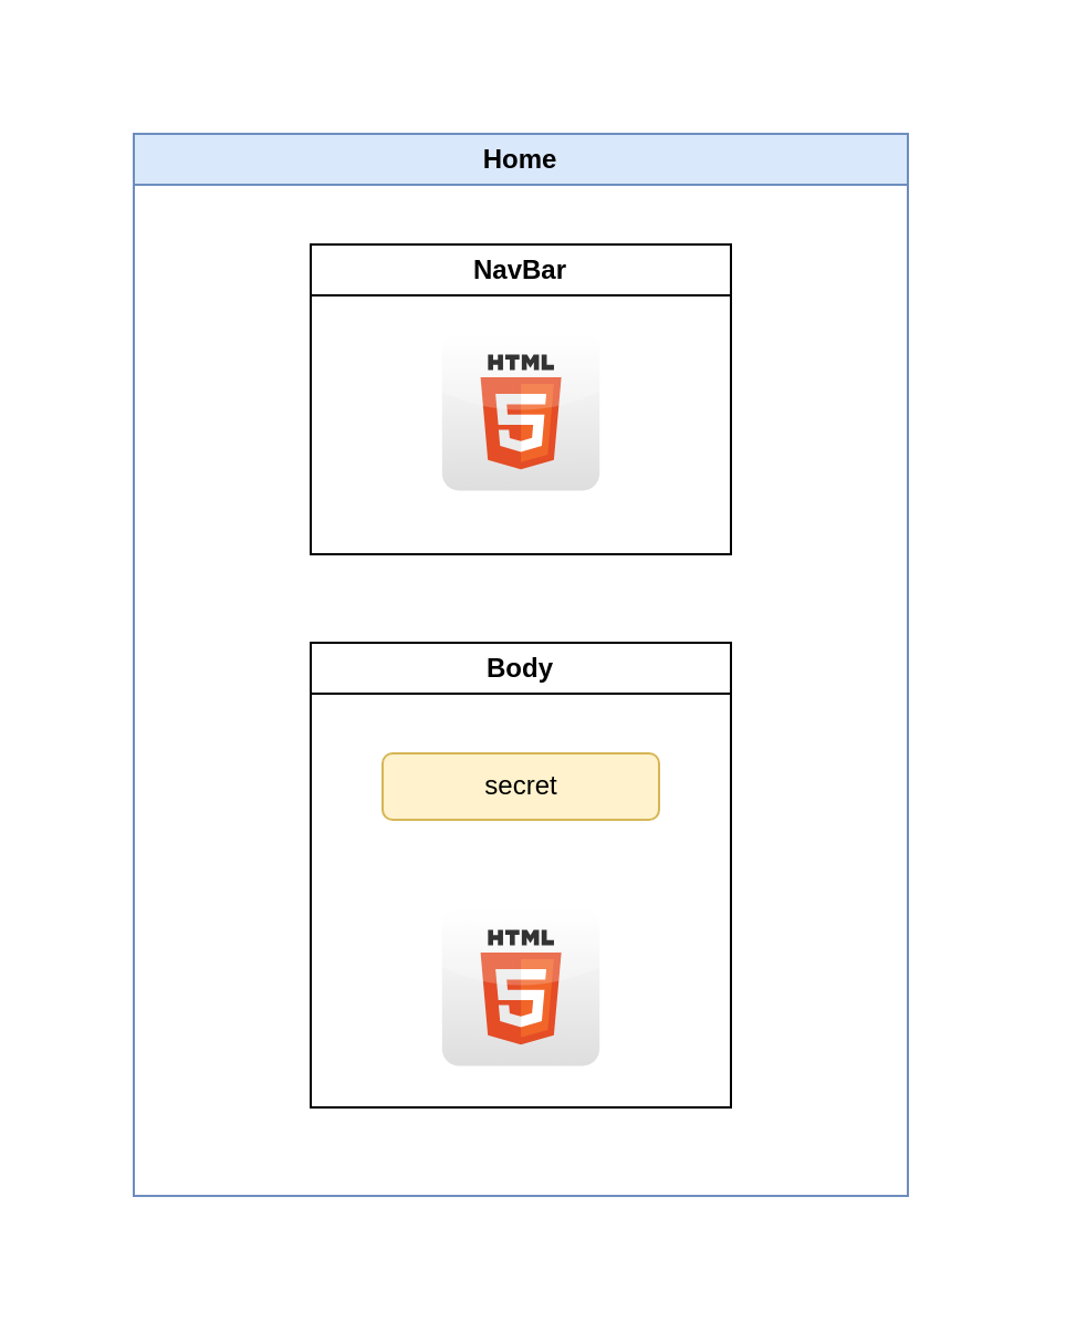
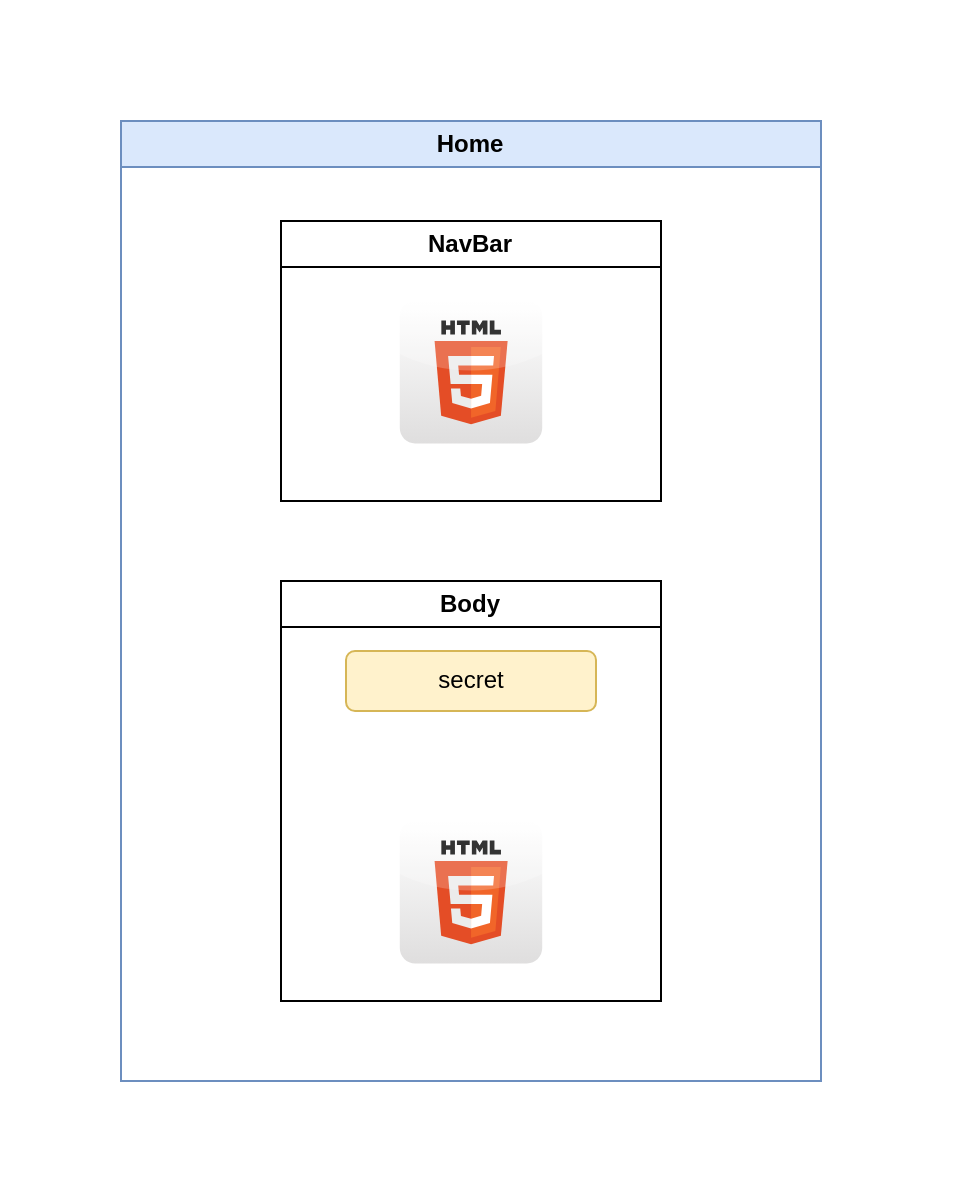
- <mxCell id="8" value="secret" style="rounded=1;whiteSpace=wrap;html=1;fillColor=#fff2cc;strokeColor=#d6b656;" parent="6" vertex="1"><mxGeometry x="32.5" y="50" width="125" height="30" as="geometry" /></mxCell>
+ <mxCell id="8" value="secret" style="rounded=1;whiteSpace=wrap;html=1;fillColor=#fff2cc;strokeColor=#d6b656;" parent="6" vertex="1"><mxGeometry x="32.5" y="35" width="125" height="30" as="geometry" /></mxCell>
